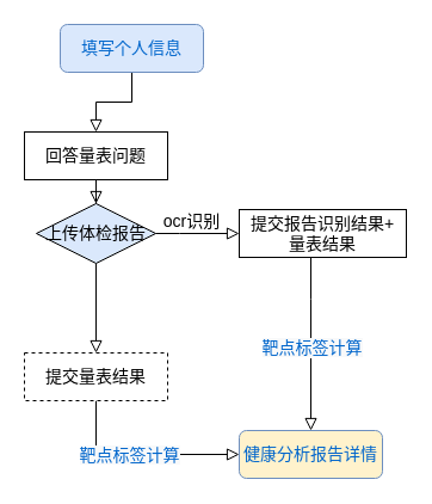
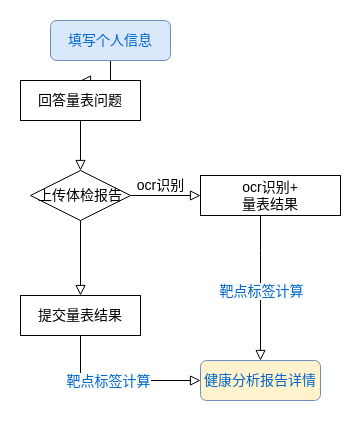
- <mxCell id="5" value="回答量表问题" style="rounded=0;whiteSpace=wrap;html=1;fontFamily=Helvetica;fontSize=14;fontColor=default;" vertex="1" parent="1"><mxGeometry x="20" y="110" width="120" height="40" as="geometry" /></mxCell>
+ <mxCell id="5" value="回答量表问题" style="rounded=0;whiteSpace=wrap;html=1;fontFamily=Helvetica;fontSize=14;fontColor=default;" vertex="1" parent="1"><mxGeometry x="20" y="80" width="120" height="40" as="geometry" /></mxCell>
- <mxCell id="8" value="上传体检报告" style="rhombus;whiteSpace=wrap;html=1;fontSize=14;rounded=0;fillColor=#dae8fc;" vertex="1" parent="1"><mxGeometry x="30" y="170" width="100" height="50" as="geometry" /></mxCell>
+ <mxCell id="8" value="上传体检报告" style="rhombus;whiteSpace=wrap;html=1;fontSize=14;rounded=0;" vertex="1" parent="1"><mxGeometry x="30" y="170" width="100" height="50" as="geometry" /></mxCell>
- <mxCell id="14" value="提交报告识别结果+&lt;br style=&quot;font-size: 14px;&quot;&gt;量表结果" style="whiteSpace=wrap;html=1;fontSize=14;rounded=0;" vertex="1" parent="1"><mxGeometry x="200" y="175" width="140" height="40" as="geometry" /></mxCell>
+ <mxCell id="14" value="ocr识别+&lt;br style=&quot;font-size: 14px;&quot;&gt;量表结果" style="whiteSpace=wrap;html=1;fontSize=14;rounded=0;" vertex="1" parent="1"><mxGeometry x="200" y="175" width="140" height="40" as="geometry" /></mxCell>
- <mxCell id="11" value="提交量表结果" style="whiteSpace=wrap;html=1;fontSize=14;rounded=0;dashed=1;" vertex="1" parent="1"><mxGeometry x="20" y="295" width="120" height="40" as="geometry" /></mxCell>
+ <mxCell id="11" value="提交量表结果" style="whiteSpace=wrap;html=1;fontSize=14;rounded=0;" vertex="1" parent="1"><mxGeometry x="20" y="295" width="120" height="40" as="geometry" /></mxCell>
